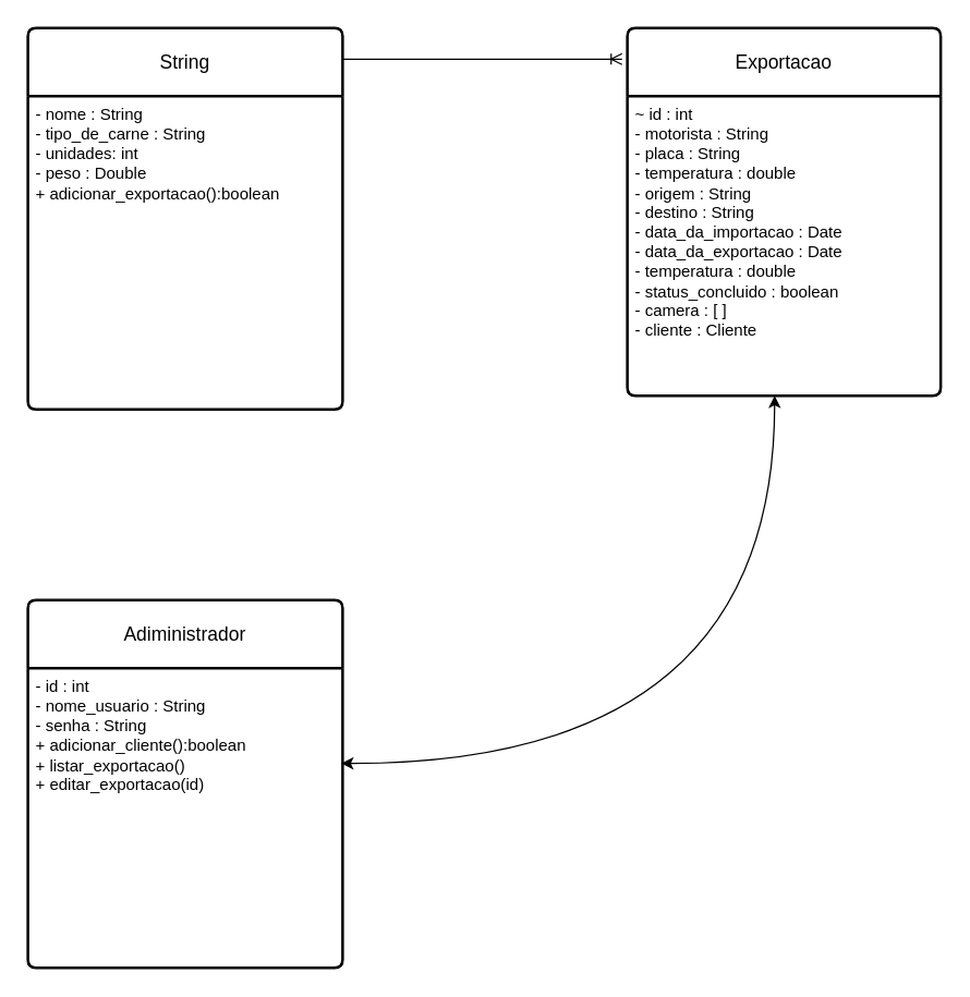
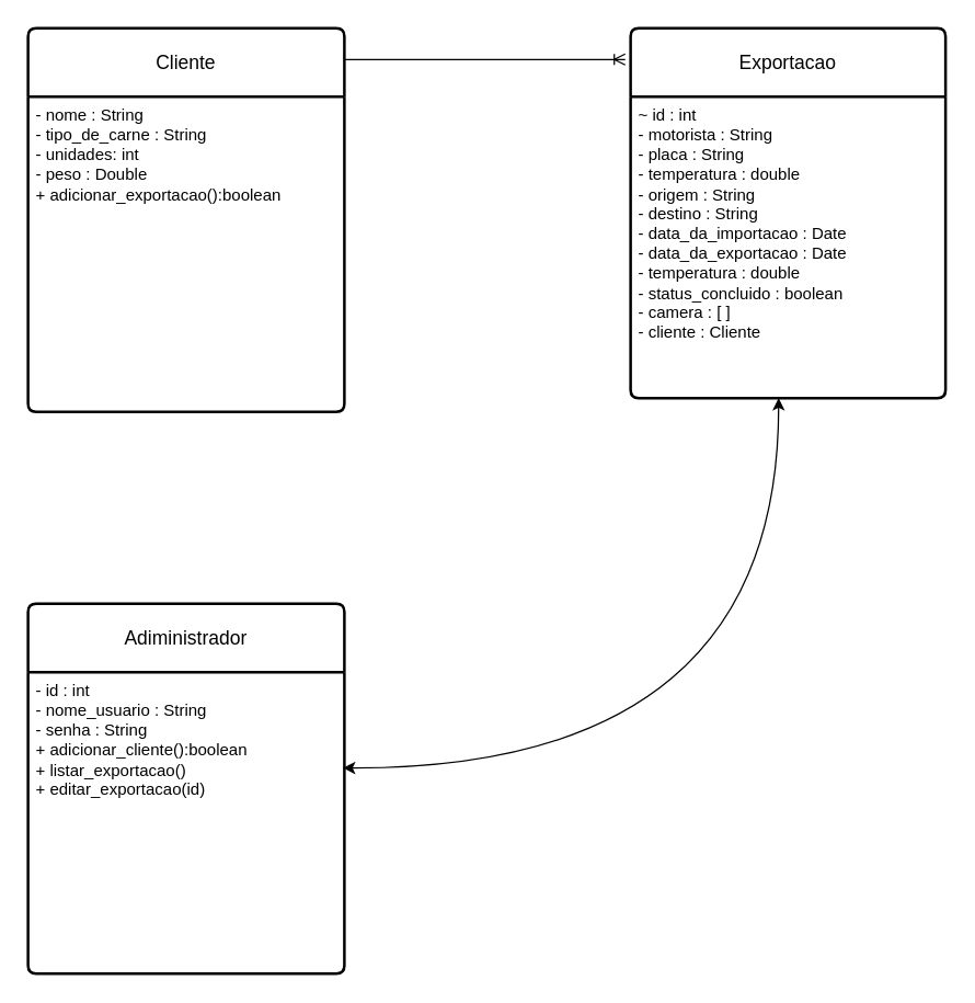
- <mxCell id="2" value="String" style="swimlane;childLayout=stackLayout;horizontal=1;startSize=50;horizontalStack=0;rounded=1;fontSize=14;fontStyle=0;strokeWidth=2;resizeParent=0;resizeLast=1;shadow=0;dashed=0;align=center;arcSize=4;whiteSpace=wrap;html=1;" vertex="1" parent="1"><mxGeometry x="20" y="20" width="231" height="280" as="geometry" /></mxCell>
+ <mxCell id="2" value="Cliente" style="swimlane;childLayout=stackLayout;horizontal=1;startSize=50;horizontalStack=0;rounded=1;fontSize=14;fontStyle=0;strokeWidth=2;resizeParent=0;resizeLast=1;shadow=0;dashed=0;align=center;arcSize=4;whiteSpace=wrap;html=1;" vertex="1" parent="1"><mxGeometry x="20" y="20" width="231" height="280" as="geometry" /></mxCell>
